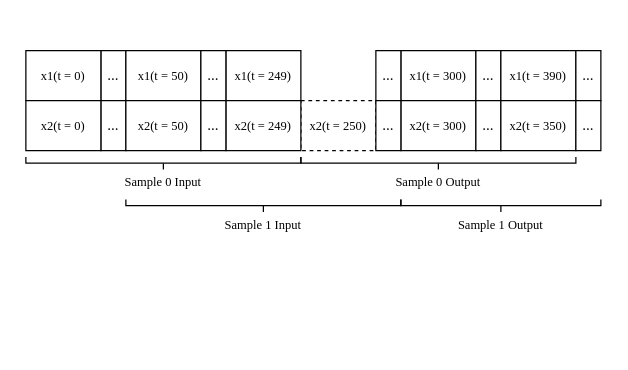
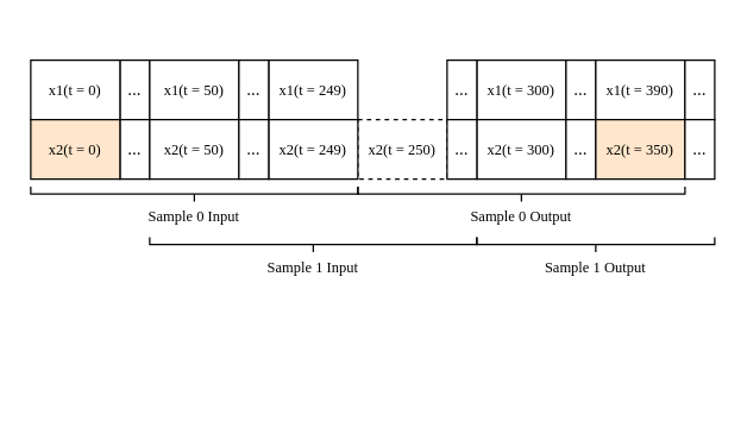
- <mxCell id="18" value="&lt;font style=&quot;font-size: 10px&quot;&gt;x2(t = 0)&lt;/font&gt;" style="rounded=0;whiteSpace=wrap;html=1;fontFamily=Tahoma;" parent="1" vertex="1"><mxGeometry x="20" y="80" width="60" height="40" as="geometry" /></mxCell>
+ <mxCell id="18" value="&lt;font style=&quot;font-size: 10px&quot;&gt;x2(t = 0)&lt;/font&gt;" style="rounded=0;whiteSpace=wrap;html=1;fontFamily=Tahoma;fillColor=#ffe6cc;" parent="1" vertex="1"><mxGeometry x="20" y="80" width="60" height="40" as="geometry" /></mxCell>
- <mxCell id="20" value="&lt;font style=&quot;font-size: 10px&quot;&gt;x2(t = 350)&lt;/font&gt;" style="rounded=0;whiteSpace=wrap;html=1;fontFamily=Tahoma;" parent="1" vertex="1"><mxGeometry x="400" y="80" width="60" height="40" as="geometry" /></mxCell>
+ <mxCell id="20" value="&lt;font style=&quot;font-size: 10px&quot;&gt;x2(t = 350)&lt;/font&gt;" style="rounded=0;whiteSpace=wrap;html=1;fontFamily=Tahoma;fillColor=#ffe6cc;" parent="1" vertex="1"><mxGeometry x="400" y="80" width="60" height="40" as="geometry" /></mxCell>
